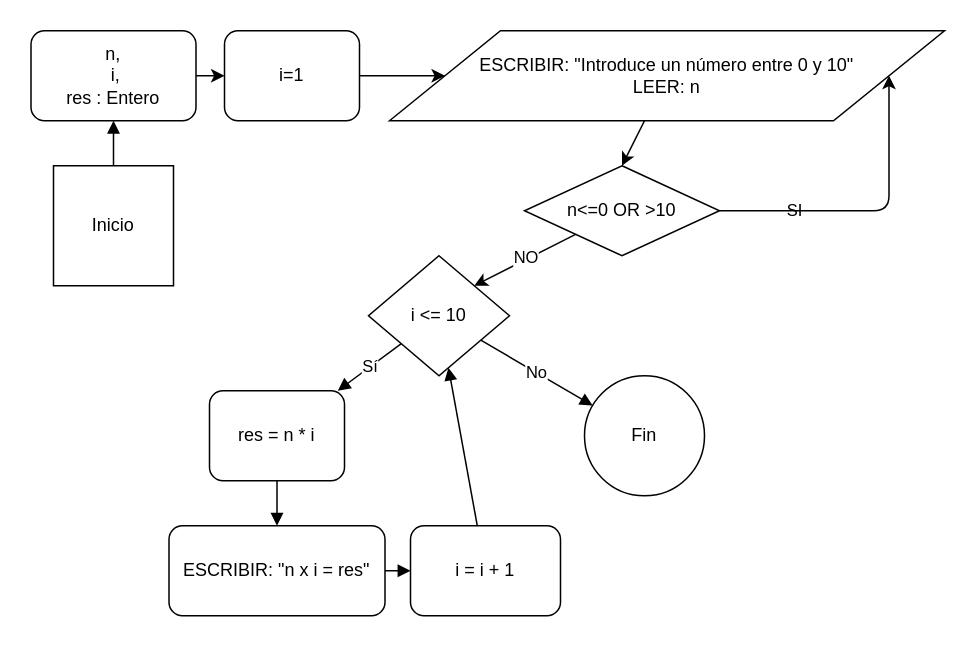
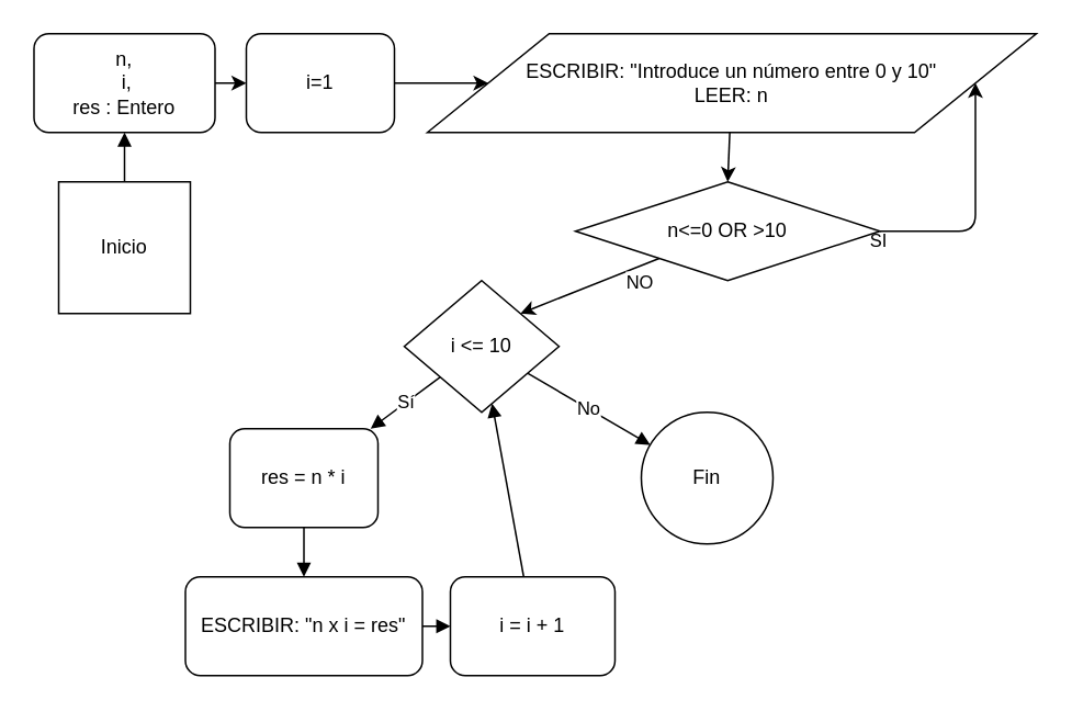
- <mxCell id="21" value="n&amp;lt;=0 OR &amp;gt;10" style="rhombus;whiteSpace=wrap;html=1;" vertex="1" parent="1"><mxGeometry x="349" y="110" width="130" height="60" as="geometry" /></mxCell>
+ <mxCell id="21" value="n&amp;lt;=0 OR &amp;gt;10" style="rhombus;whiteSpace=wrap;html=1;" vertex="1" parent="1"><mxGeometry x="349" y="110" width="185" height="60" as="geometry" /></mxCell>
